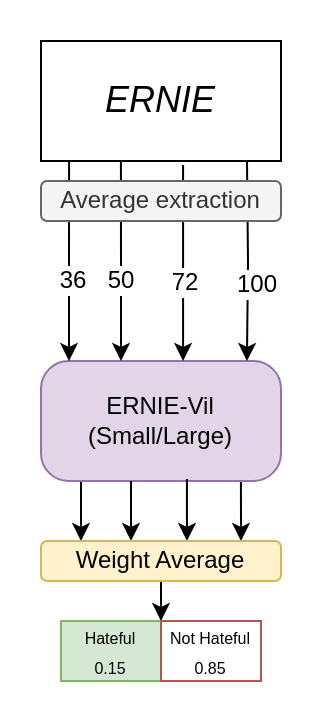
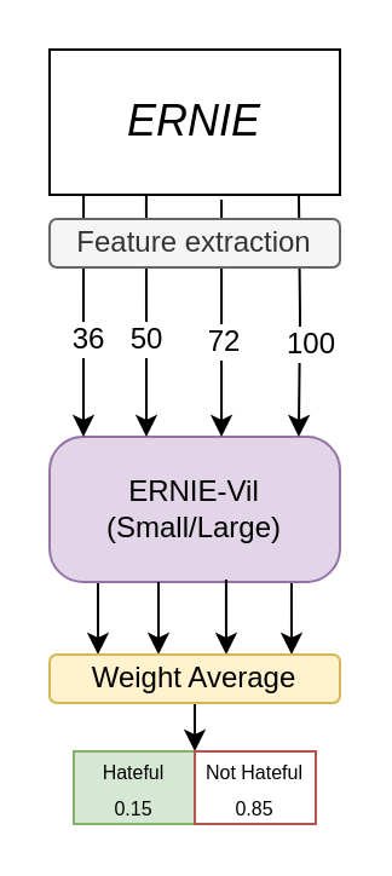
- <mxCell id="14" value="Average extraction" style="rounded=1;whiteSpace=wrap;html=1;fontSize=12;fillColor=#f5f5f5;fontColor=#333333;strokeColor=#666666;" vertex="1" parent="1"><mxGeometry x="20" y="90" width="120" height="20" as="geometry" /></mxCell>
+ <mxCell id="14" value="Feature extraction" style="rounded=1;whiteSpace=wrap;html=1;fontSize=12;fillColor=#f5f5f5;fontColor=#333333;strokeColor=#666666;" vertex="1" parent="1"><mxGeometry x="20" y="90" width="120" height="20" as="geometry" /></mxCell>
